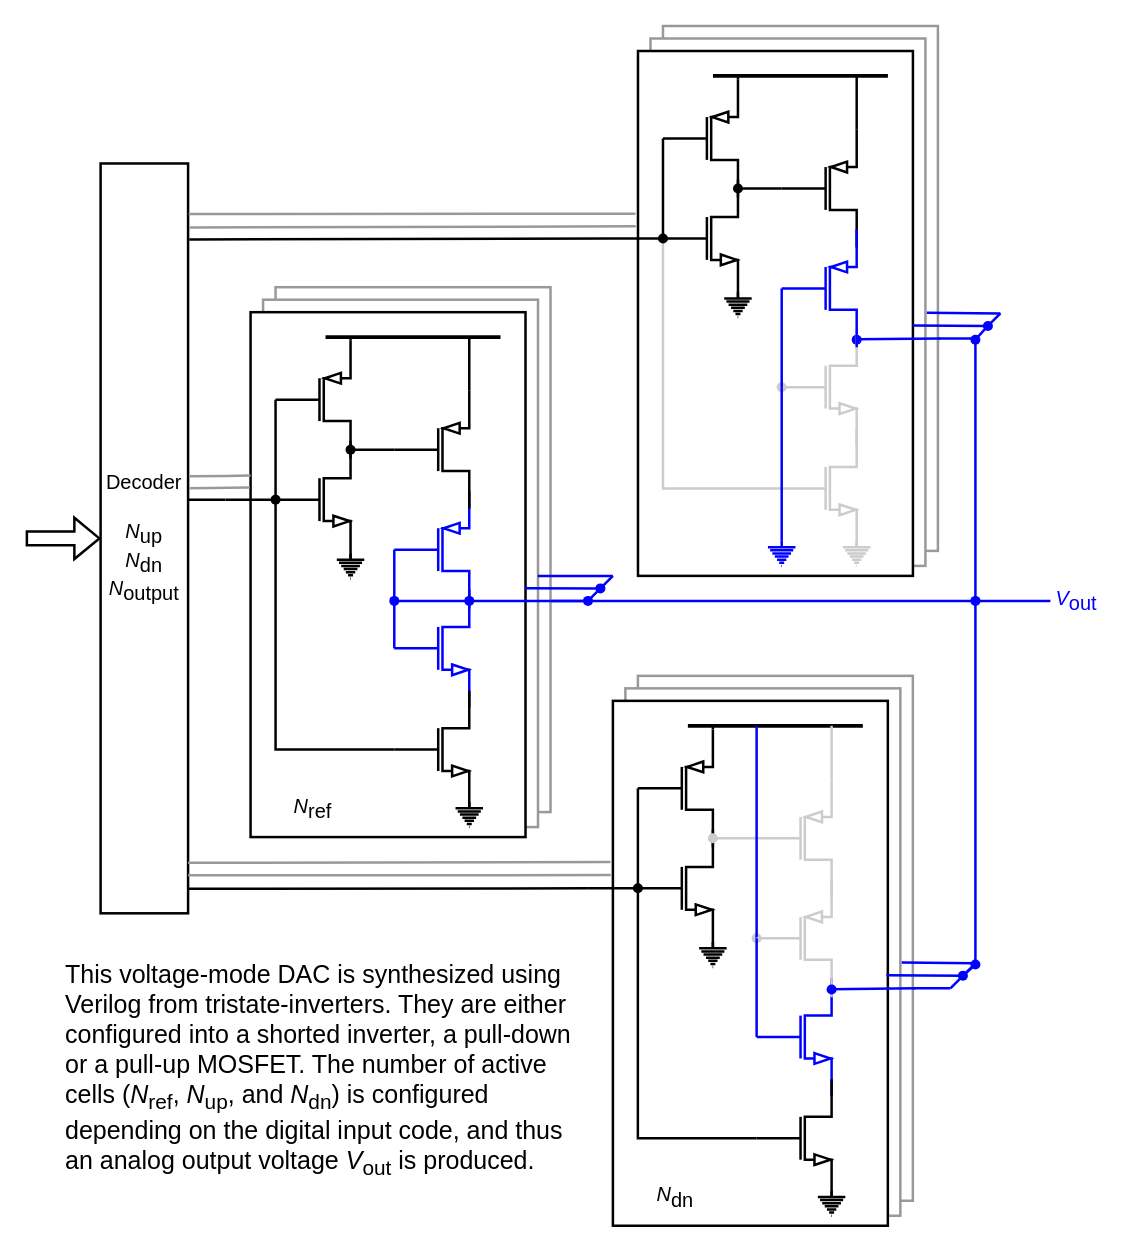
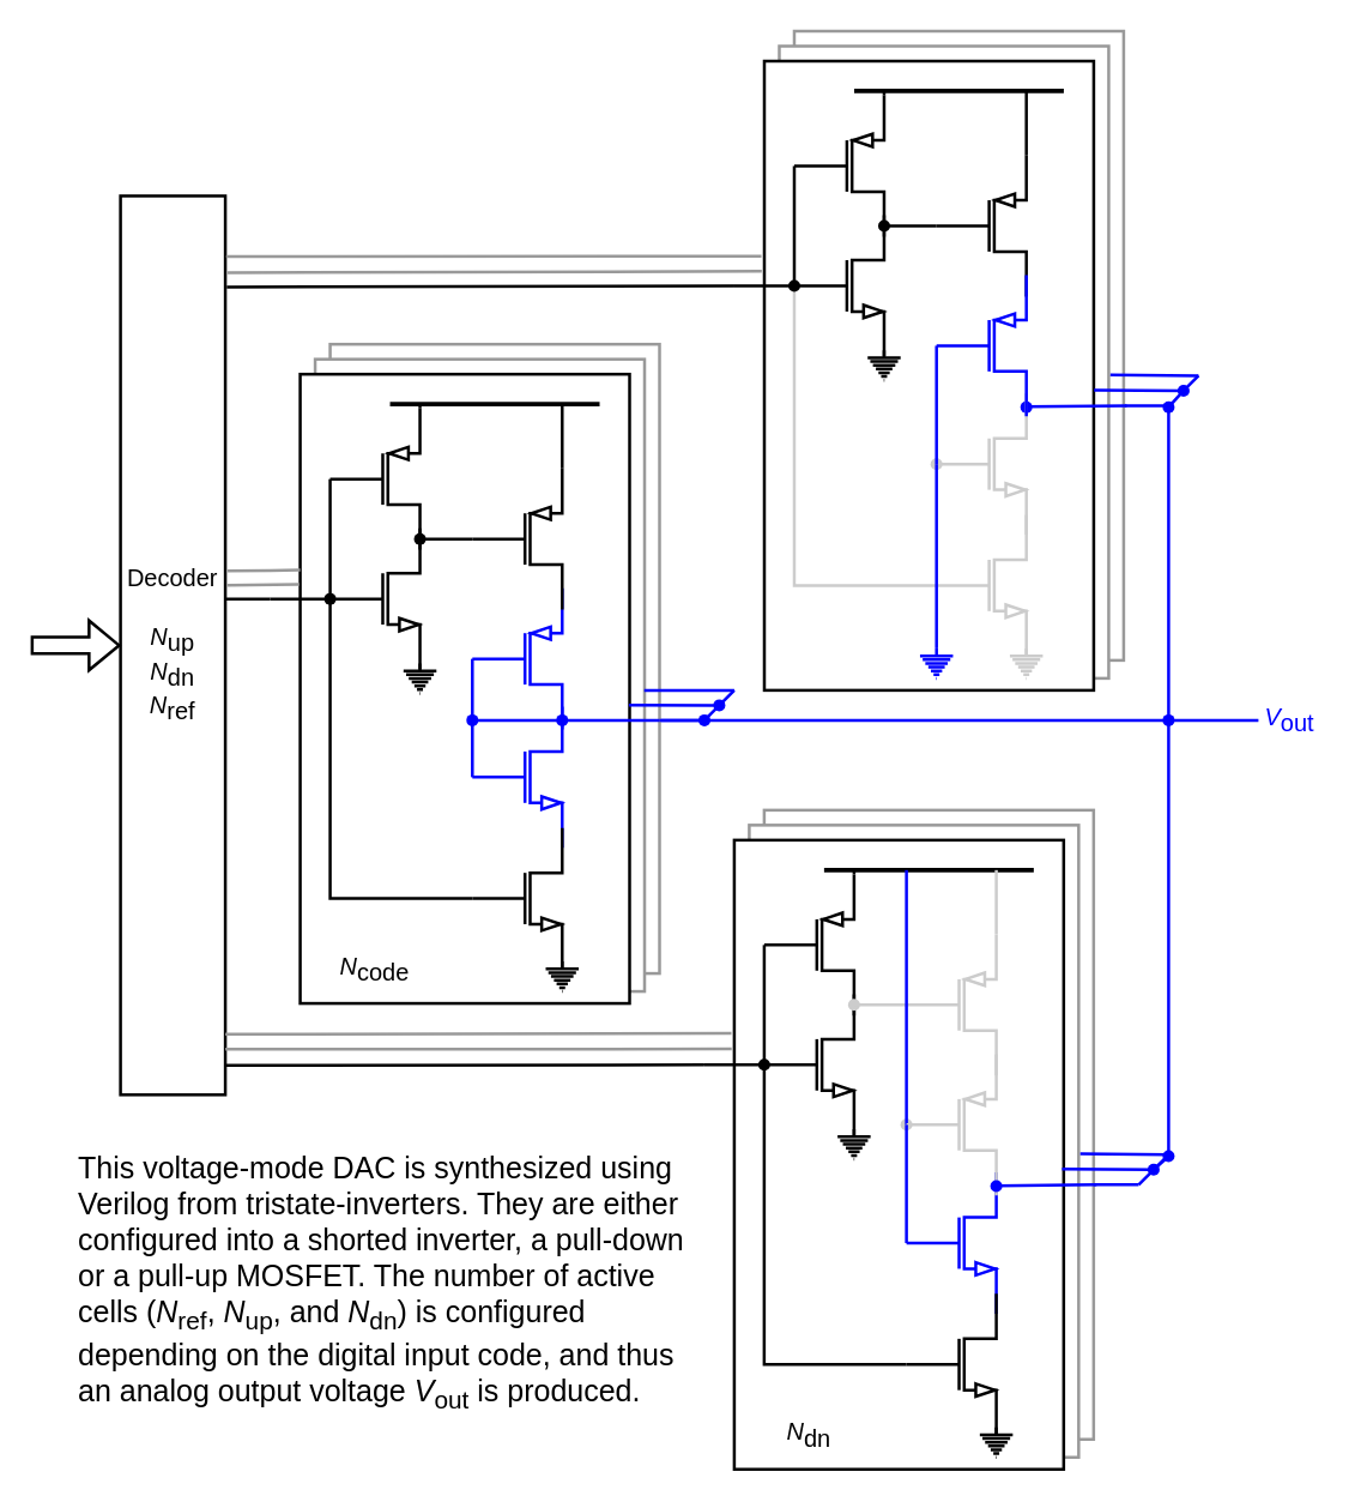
- <mxCell id="2" value="&lt;font style=&quot;font-size: 16px;&quot;&gt;Decoder&lt;br style=&quot;font-size: 16px;&quot;&gt;&lt;br style=&quot;font-size: 16px;&quot;&gt;&lt;i style=&quot;font-size: 16px;&quot;&gt;N&lt;/i&gt;&lt;sub style=&quot;font-size: 16px;&quot;&gt;up&lt;/sub&gt;&lt;br style=&quot;font-size: 16px;&quot;&gt;&lt;i style=&quot;font-size: 16px;&quot;&gt;N&lt;/i&gt;&lt;sub style=&quot;font-size: 16px;&quot;&gt;dn&lt;/sub&gt;&lt;br style=&quot;font-size: 16px;&quot;&gt;&lt;i style=&quot;font-size: 16px;&quot;&gt;N&lt;/i&gt;&lt;sub style=&quot;font-size: 16px;&quot;&gt;output&lt;/sub&gt;&lt;br style=&quot;font-size: 16px;&quot;&gt;&lt;/font&gt;" style="rounded=0;whiteSpace=wrap;html=1;fillColor=default;strokeWidth=2;fontSize=16;" parent="1" vertex="1"><mxGeometry x="80" y="130" width="70" height="600" as="geometry" /></mxCell>
+ <mxCell id="2" value="&lt;font style=&quot;font-size: 16px;&quot;&gt;Decoder&lt;br style=&quot;font-size: 16px;&quot;&gt;&lt;br style=&quot;font-size: 16px;&quot;&gt;&lt;i style=&quot;font-size: 16px;&quot;&gt;N&lt;/i&gt;&lt;sub style=&quot;font-size: 16px;&quot;&gt;up&lt;/sub&gt;&lt;br style=&quot;font-size: 16px;&quot;&gt;&lt;i style=&quot;font-size: 16px;&quot;&gt;N&lt;/i&gt;&lt;sub style=&quot;font-size: 16px;&quot;&gt;dn&lt;/sub&gt;&lt;br style=&quot;font-size: 16px;&quot;&gt;&lt;i style=&quot;font-size: 16px;&quot;&gt;N&lt;/i&gt;&lt;sub style=&quot;font-size: 16px;&quot;&gt;ref&lt;/sub&gt;&lt;br style=&quot;font-size: 16px;&quot;&gt;&lt;/font&gt;" style="rounded=0;whiteSpace=wrap;html=1;fillColor=default;strokeWidth=2;fontSize=16;" parent="1" vertex="1"><mxGeometry x="80" y="130" width="70" height="600" as="geometry" /></mxCell>
- <mxCell id="37" value="&lt;font style=&quot;font-size: 16px;&quot;&gt;&lt;span style=&quot;font-style: italic; font-size: 16px;&quot;&gt;N&lt;/span&gt;&lt;span style=&quot;font-size: 16px;&quot;&gt;&lt;sub style=&quot;font-size: 16px;&quot;&gt;ref&lt;/sub&gt;&lt;/span&gt;&lt;/font&gt;" style="text;html=1;strokeColor=none;fillColor=none;align=center;verticalAlign=middle;whiteSpace=wrap;rounded=0;fontSize=16;strokeWidth=2;" parent="1" vertex="1"><mxGeometry x="220" y="631" width="60" height="30" as="geometry" /></mxCell>
+ <mxCell id="37" value="&lt;font style=&quot;font-size: 16px;&quot;&gt;&lt;span style=&quot;font-style: italic; font-size: 16px;&quot;&gt;N&lt;/span&gt;&lt;span style=&quot;font-size: 16px;&quot;&gt;&lt;sub style=&quot;font-size: 16px;&quot;&gt;code&lt;/sub&gt;&lt;/span&gt;&lt;/font&gt;" style="text;html=1;strokeColor=none;fillColor=none;align=center;verticalAlign=middle;whiteSpace=wrap;rounded=0;fontSize=16;strokeWidth=2;" parent="1" vertex="1"><mxGeometry x="220" y="631" width="60" height="30" as="geometry" /></mxCell>
